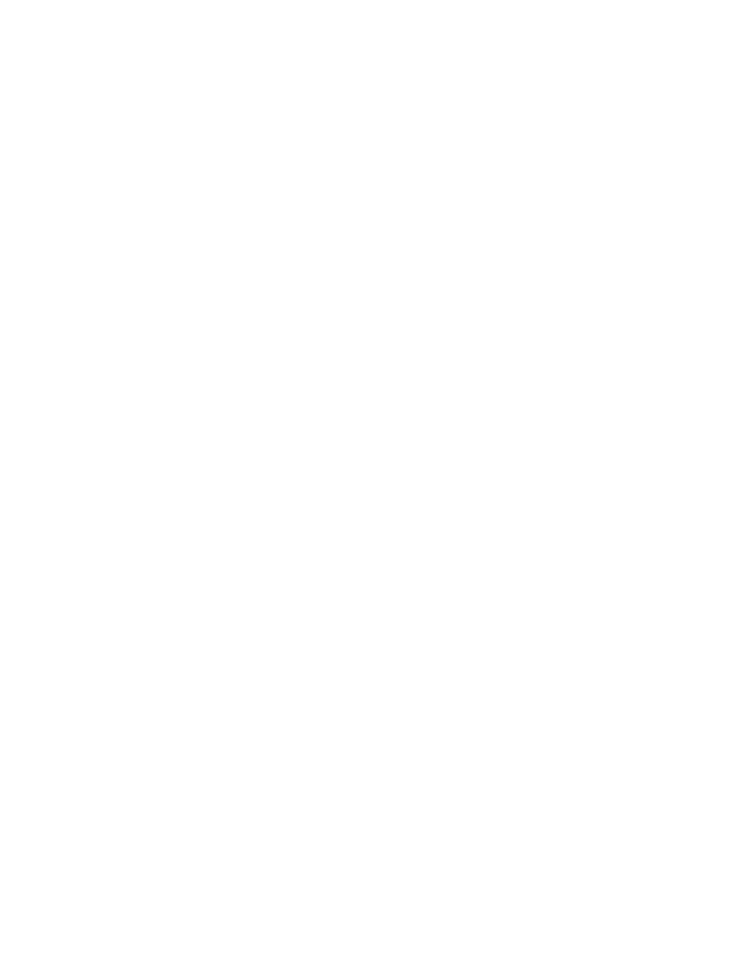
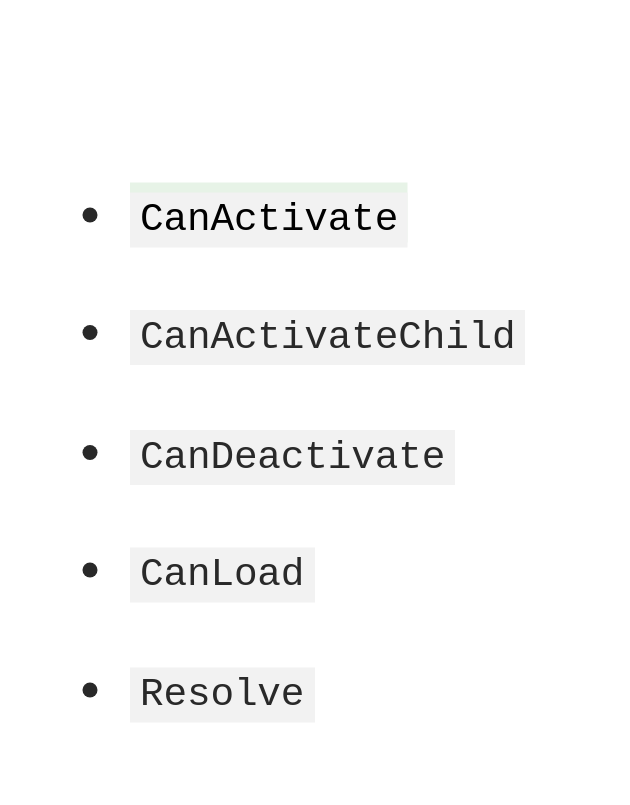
+ <mxCell id="2" value="&lt;ul class=&quot;&quot; style=&quot;box-sizing: inherit; margin: 0px; padding: 0px; list-style: none none; color: rgba(0, 0, 0, 0.8); font-size: medium; font-style: normal; font-weight: 400; letter-spacing: normal; text-indent: 0px; text-transform: none; word-spacing: 0px; background-color: rgb(255, 255, 255);&quot;&gt;&lt;li id=&quot;0b71&quot; class=&quot;ht hu fv hv b hw hx hy hz ia ib ic id ie if ig ih ii ij ik il im in io ip iq jz ka kb gr&quot; style=&quot;box-sizing: inherit ; font-weight: 400 ; font-style: normal ; color: rgb(41 , 41 , 41) ; line-height: 32px ; letter-spacing: -0.003em ; font-family: &amp;quot;charter&amp;quot; , &amp;quot;georgia&amp;quot; , &amp;quot;cambria&amp;quot; , &amp;quot;times new roman&amp;quot; , &amp;quot;times&amp;quot; , serif ; margin-bottom: -0.46em ; list-style-type: disc ; margin-left: 30px ; padding-left: 0px ; font-size: 21px ; margin-top: 2em&quot;&gt;&lt;mark class=&quot;wc wd ek&quot; style=&quot;box-sizing: inherit ; cursor: pointer ; background-color: rgba(26 , 137 , 23 , 0.1)&quot;&gt;&lt;code class=&quot;ju jv jw jx jy b&quot; style=&quot;box-sizing: inherit ; font-weight: 400 ; background-color: rgb(242 , 242 , 242) ; padding: 2px 4px ; font-size: 15.75px ; font-family: &amp;quot;menlo&amp;quot; , &amp;quot;monaco&amp;quot; , &amp;quot;courier new&amp;quot; , &amp;quot;courier&amp;quot; , monospace&quot;&gt;CanActivate&lt;/code&gt;&lt;/mark&gt;&lt;/li&gt;&lt;li id=&quot;1706&quot; class=&quot;ht hu fv hv b hw kc hy hz ia kd ic id ie ke ig ih ii kf ik il im kg io ip iq jz ka kb gr&quot; style=&quot;box-sizing: inherit ; font-weight: 400 ; font-style: normal ; color: rgb(41 , 41 , 41) ; line-height: 32px ; letter-spacing: -0.003em ; font-family: &amp;quot;charter&amp;quot; , &amp;quot;georgia&amp;quot; , &amp;quot;cambria&amp;quot; , &amp;quot;times new roman&amp;quot; , &amp;quot;times&amp;quot; , serif ; margin-bottom: -0.46em ; list-style-type: disc ; margin-left: 30px ; padding-left: 0px ; font-size: 21px ; margin-top: 1.05em&quot;&gt;&lt;code class=&quot;ju jv jw jx jy b&quot; style=&quot;box-sizing: inherit ; font-weight: 400 ; background-color: rgb(242 , 242 , 242) ; padding: 2px 4px ; font-size: 15.75px ; font-family: &amp;quot;menlo&amp;quot; , &amp;quot;monaco&amp;quot; , &amp;quot;courier new&amp;quot; , &amp;quot;courier&amp;quot; , monospace&quot;&gt;CanActivateChild&lt;/code&gt;&lt;/li&gt;&lt;li id=&quot;1906&quot; class=&quot;ht hu fv hv b hw kc hy hz ia kd ic id ie ke ig ih ii kf ik il im kg io ip iq jz ka kb gr&quot; style=&quot;box-sizing: inherit ; font-weight: 400 ; font-style: normal ; color: rgb(41 , 41 , 41) ; line-height: 32px ; letter-spacing: -0.003em ; font-family: &amp;quot;charter&amp;quot; , &amp;quot;georgia&amp;quot; , &amp;quot;cambria&amp;quot; , &amp;quot;times new roman&amp;quot; , &amp;quot;times&amp;quot; , serif ; margin-bottom: -0.46em ; list-style-type: disc ; margin-left: 30px ; padding-left: 0px ; font-size: 21px ; margin-top: 1.05em&quot;&gt;&lt;code class=&quot;ju jv jw jx jy b&quot; style=&quot;box-sizing: inherit ; font-weight: 400 ; background-color: rgb(242 , 242 , 242) ; padding: 2px 4px ; font-size: 15.75px ; font-family: &amp;quot;menlo&amp;quot; , &amp;quot;monaco&amp;quot; , &amp;quot;courier new&amp;quot; , &amp;quot;courier&amp;quot; , monospace&quot;&gt;CanDeactivate&lt;/code&gt;&lt;/li&gt;&lt;li id=&quot;a5e4&quot; class=&quot;ht hu fv hv b hw kc hy hz ia kd ic id ie ke ig ih ii kf ik il im kg io ip iq jz ka kb gr&quot; style=&quot;box-sizing: inherit ; font-weight: 400 ; font-style: normal ; color: rgb(41 , 41 , 41) ; line-height: 32px ; letter-spacing: -0.003em ; font-family: &amp;quot;charter&amp;quot; , &amp;quot;georgia&amp;quot; , &amp;quot;cambria&amp;quot; , &amp;quot;times new roman&amp;quot; , &amp;quot;times&amp;quot; , serif ; margin-bottom: -0.46em ; list-style-type: disc ; margin-left: 30px ; padding-left: 0px ; font-size: 21px ; margin-top: 1.05em&quot;&gt;&lt;code class=&quot;ju jv jw jx jy b&quot; style=&quot;box-sizing: inherit ; font-weight: 400 ; background-color: rgb(242 , 242 , 242) ; padding: 2px 4px ; font-size: 15.75px ; font-family: &amp;quot;menlo&amp;quot; , &amp;quot;monaco&amp;quot; , &amp;quot;courier new&amp;quot; , &amp;quot;courier&amp;quot; , monospace&quot;&gt;CanLoad&lt;/code&gt;&lt;/li&gt;&lt;li id=&quot;09f7&quot; class=&quot;ht hu fv hv b hw kc hy hz ia kd ic id ie ke ig ih ii kf ik il im kg io ip iq jz ka kb gr&quot; style=&quot;box-sizing: inherit ; font-weight: 400 ; font-style: normal ; color: rgb(41 , 41 , 41) ; line-height: 32px ; letter-spacing: -0.003em ; font-family: &amp;quot;charter&amp;quot; , &amp;quot;georgia&amp;quot; , &amp;quot;cambria&amp;quot; , &amp;quot;times new roman&amp;quot; , &amp;quot;times&amp;quot; , serif ; margin-bottom: -0.46em ; list-style-type: disc ; margin-left: 30px ; padding-left: 0px ; font-size: 21px ; margin-top: 1.05em&quot;&gt;&lt;code class=&quot;ju jv jw jx jy b&quot; style=&quot;box-sizing: inherit ; font-weight: 400 ; background-color: rgb(242 , 242 , 242) ; padding: 2px 4px ; font-size: 15.75px ; font-family: &amp;quot;menlo&amp;quot; , &amp;quot;monaco&amp;quot; , &amp;quot;courier new&amp;quot; , &amp;quot;courier&amp;quot; , monospace&quot;&gt;Resolve&lt;/code&gt;&lt;/li&gt;&lt;/ul&gt;" style="text;whiteSpace=wrap;html=1;" parent="1" vertex="1"><mxGeometry x="20" y="20" width="210" height="280" as="geometry" /></mxCell>
